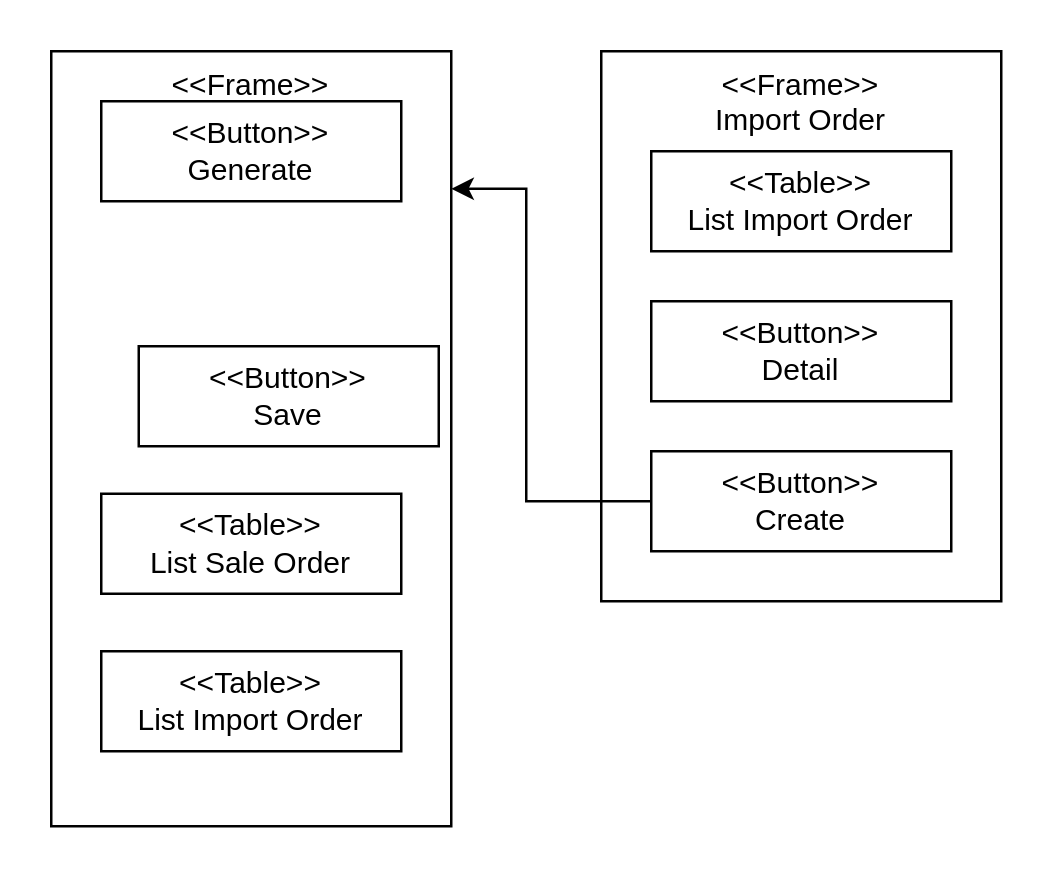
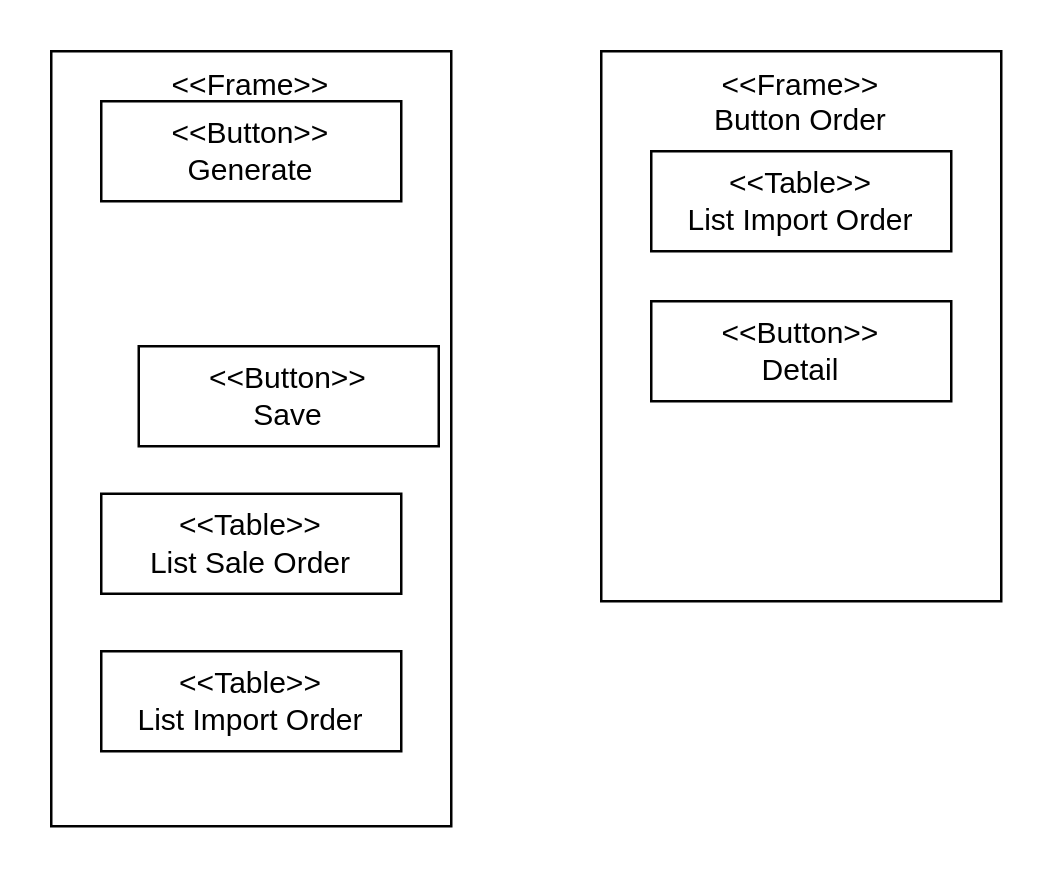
- <mxCell id="2" value="&amp;lt;&amp;lt;Frame&amp;gt;&amp;gt;&lt;br&gt;Import Order" style="rounded=0;whiteSpace=wrap;html=1;verticalAlign=top;" parent="1" vertex="1"><mxGeometry x="240" y="20" width="160" height="220" as="geometry" /></mxCell>
+ <mxCell id="2" value="&amp;lt;&amp;lt;Frame&amp;gt;&amp;gt;&lt;br&gt;Button Order" style="rounded=0;whiteSpace=wrap;html=1;verticalAlign=top;" parent="1" vertex="1"><mxGeometry x="240" y="20" width="160" height="220" as="geometry" /></mxCell>
- <mxCell id="5" style="edgeStyle=orthogonalEdgeStyle;rounded=0;orthogonalLoop=1;jettySize=auto;html=1;" parent="1" source="6" target="7" edge="1"><mxGeometry relative="1" as="geometry"><Array as="points"><mxPoint x="210" y="200" /><mxPoint x="210" y="75" /></Array></mxGeometry></mxCell>
- <mxCell id="6" value="&amp;lt;&amp;lt;Button&amp;gt;&amp;gt;&lt;br&gt;Create" style="rounded=0;whiteSpace=wrap;html=1;" parent="1" vertex="1"><mxGeometry x="260" y="180" width="120" height="40" as="geometry" /></mxCell>
